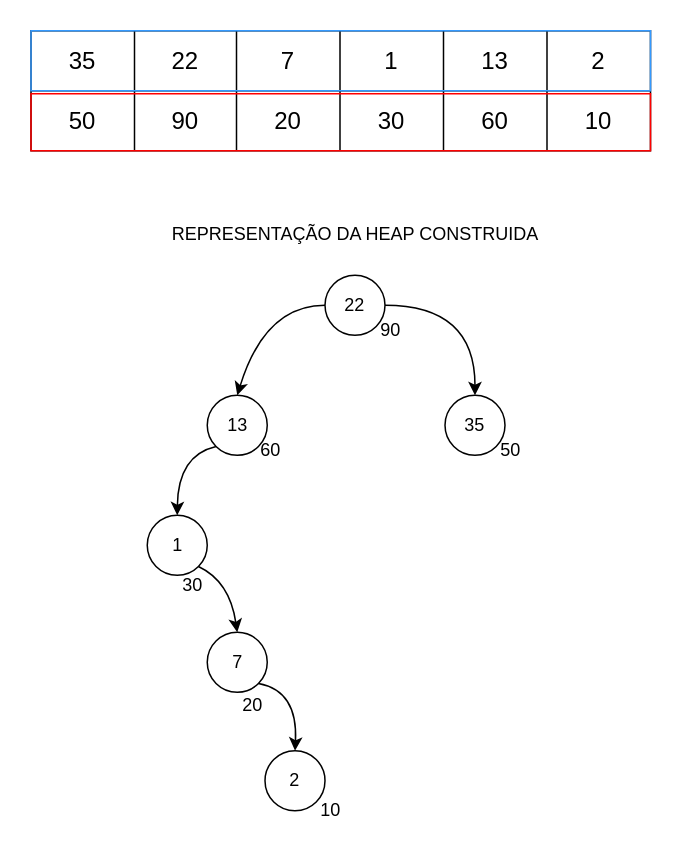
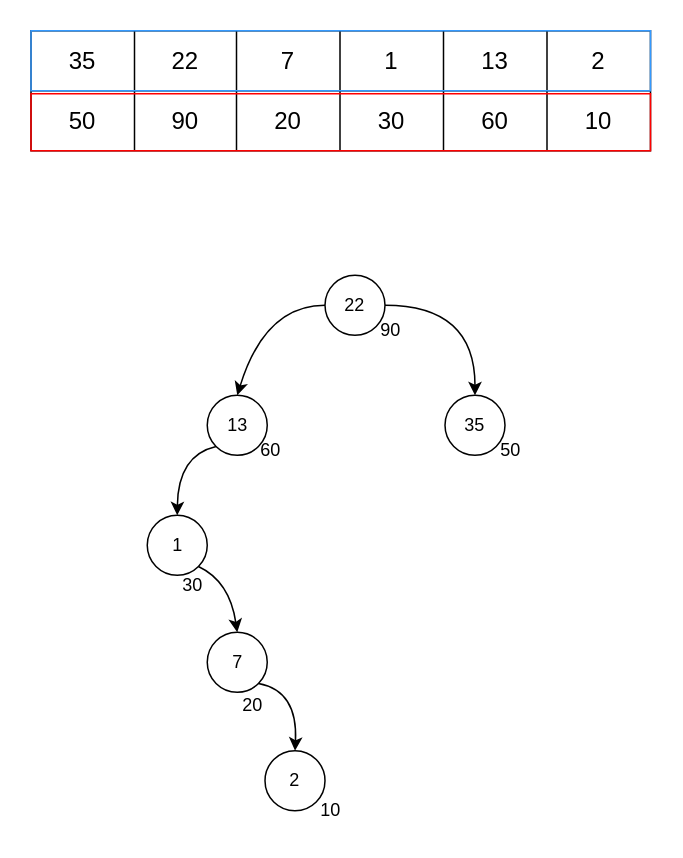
- <mxCell id="24" value="REPRESENTAÇÃO DA HEAP CONSTRUIDA" style="text;html=1;align=center;verticalAlign=middle;resizable=0;points=[];autosize=1;strokeColor=none;fillColor=none;" vertex="1" parent="1"><mxGeometry x="101" y="141" width="270" height="30" as="geometry" /></mxCell>
